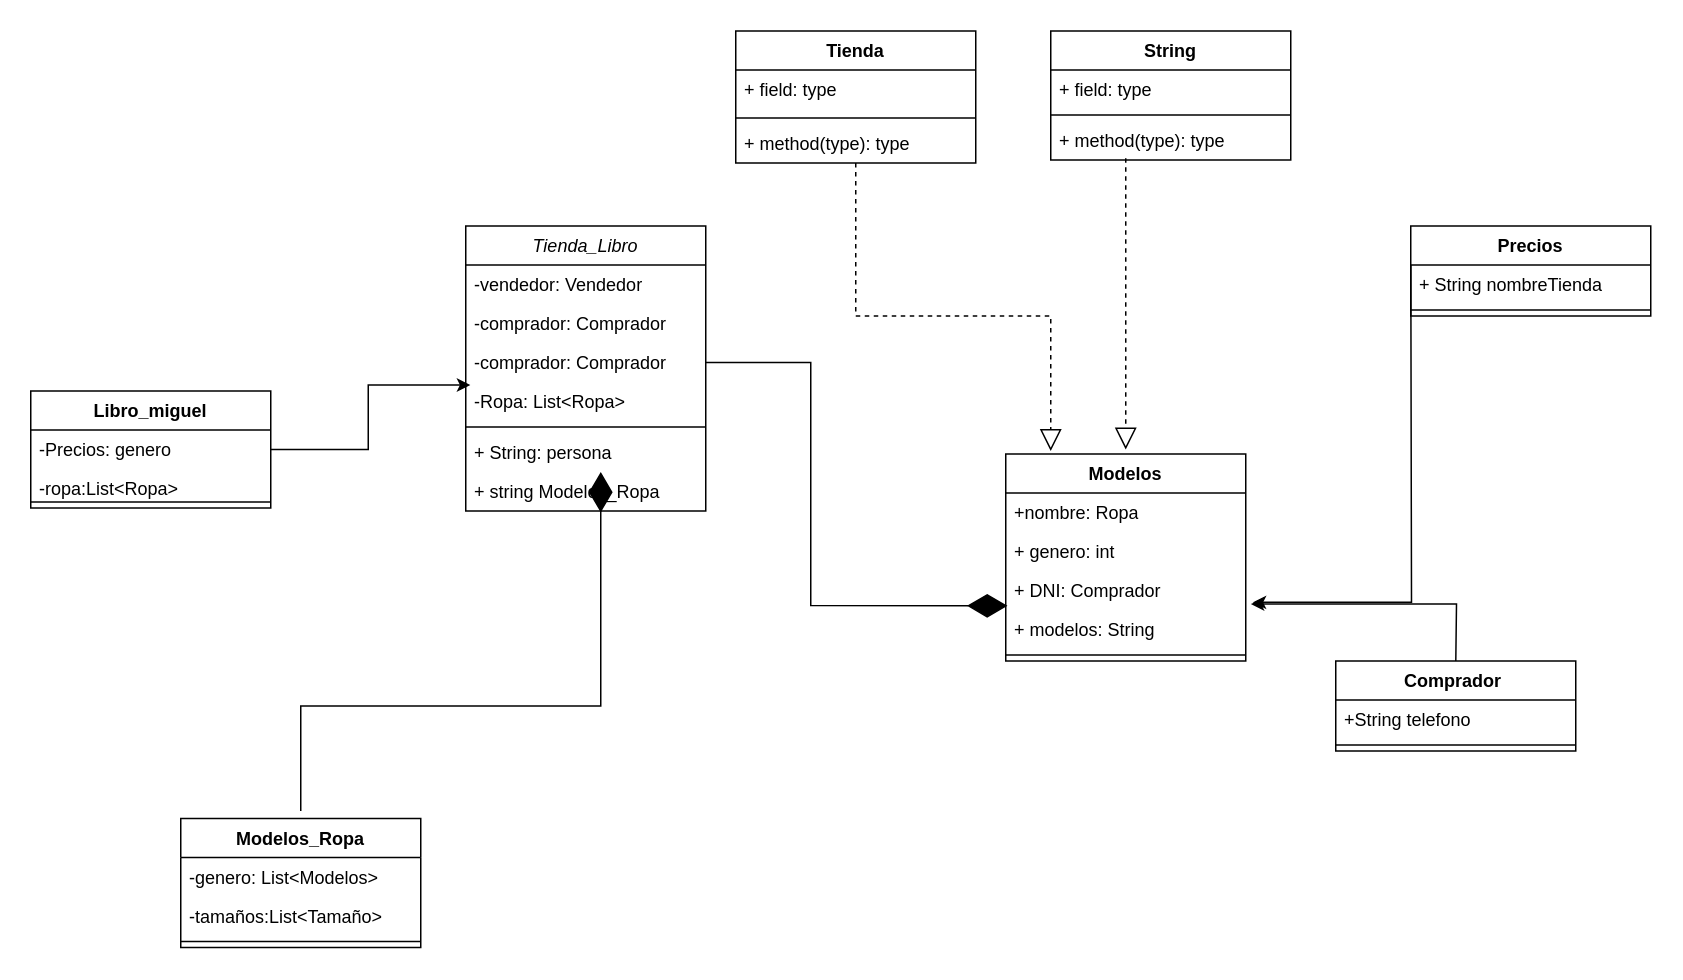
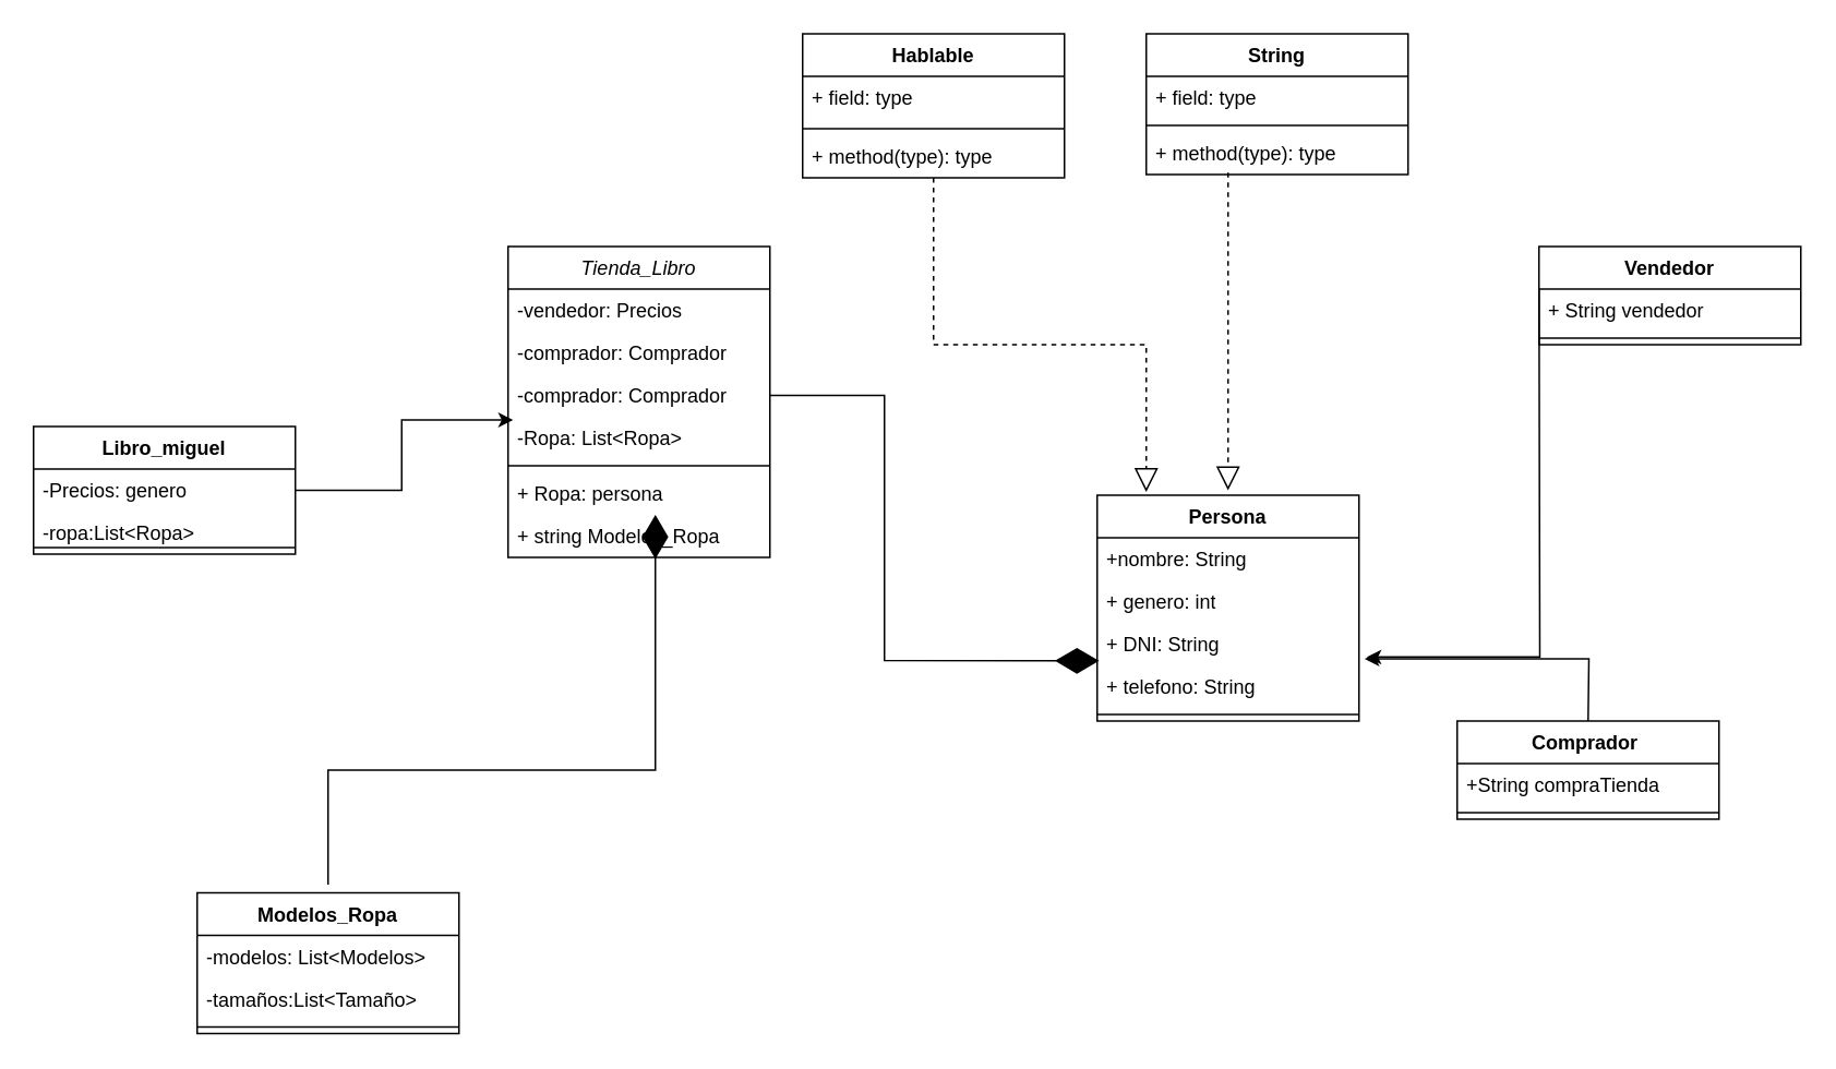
- <mxCell id="19" value="Tienda" style="swimlane;fontStyle=1;align=center;verticalAlign=top;childLayout=stackLayout;horizontal=1;startSize=26;horizontalStack=0;resizeParent=1;resizeParentMax=0;resizeLast=0;collapsible=1;marginBottom=0;whiteSpace=wrap;html=1;" vertex="1" parent="1"><mxGeometry x="490" y="20" width="160" height="88" as="geometry" /></mxCell>
+ <mxCell id="19" value="Hablable" style="swimlane;fontStyle=1;align=center;verticalAlign=top;childLayout=stackLayout;horizontal=1;startSize=26;horizontalStack=0;resizeParent=1;resizeParentMax=0;resizeLast=0;collapsible=1;marginBottom=0;whiteSpace=wrap;html=1;" vertex="1" parent="1"><mxGeometry x="490" y="20" width="160" height="88" as="geometry" /></mxCell>
- <mxCell id="36" value="Precios" style="swimlane;fontStyle=1;align=center;verticalAlign=top;childLayout=stackLayout;horizontal=1;startSize=26;horizontalStack=0;resizeParent=1;resizeParentMax=0;resizeLast=0;collapsible=1;marginBottom=0;whiteSpace=wrap;html=1;" vertex="1" parent="1"><mxGeometry x="940" y="150" width="160" height="60" as="geometry" /></mxCell>
+ <mxCell id="36" value="Vendedor" style="swimlane;fontStyle=1;align=center;verticalAlign=top;childLayout=stackLayout;horizontal=1;startSize=26;horizontalStack=0;resizeParent=1;resizeParentMax=0;resizeLast=0;collapsible=1;marginBottom=0;whiteSpace=wrap;html=1;" vertex="1" parent="1"><mxGeometry x="940" y="150" width="160" height="60" as="geometry" /></mxCell>
- <mxCell id="3" value="-vendedor: Vendedor" style="text;align=left;verticalAlign=top;spacingLeft=4;spacingRight=4;overflow=hidden;rotatable=0;points=[[0,0.5],[1,0.5]];portConstraint=eastwest;" parent="2" vertex="1"><mxGeometry y="26" width="160" height="26" as="geometry" /></mxCell>
+ <mxCell id="3" value="-vendedor: Precios" style="text;align=left;verticalAlign=top;spacingLeft=4;spacingRight=4;overflow=hidden;rotatable=0;points=[[0,0.5],[1,0.5]];portConstraint=eastwest;" parent="2" vertex="1"><mxGeometry y="26" width="160" height="26" as="geometry" /></mxCell>
- <mxCell id="37" value="+ String nombreTienda&amp;nbsp;" style="text;strokeColor=none;fillColor=none;align=left;verticalAlign=top;spacingLeft=4;spacingRight=4;overflow=hidden;rotatable=0;points=[[0,0.5],[1,0.5]];portConstraint=eastwest;whiteSpace=wrap;html=1;" vertex="1" parent="36"><mxGeometry y="26" width="160" height="26" as="geometry" /></mxCell>
+ <mxCell id="37" value="+ String vendedor&amp;nbsp;" style="text;strokeColor=none;fillColor=none;align=left;verticalAlign=top;spacingLeft=4;spacingRight=4;overflow=hidden;rotatable=0;points=[[0,0.5],[1,0.5]];portConstraint=eastwest;whiteSpace=wrap;html=1;" vertex="1" parent="36"><mxGeometry y="26" width="160" height="26" as="geometry" /></mxCell>
- <mxCell id="8" value="+ String: persona" style="text;align=left;verticalAlign=top;spacingLeft=4;spacingRight=4;overflow=hidden;rotatable=0;points=[[0,0.5],[1,0.5]];portConstraint=eastwest;" vertex="1" parent="2"><mxGeometry y="138" width="160" height="26" as="geometry" /></mxCell>
+ <mxCell id="8" value="+ Ropa: persona" style="text;align=left;verticalAlign=top;spacingLeft=4;spacingRight=4;overflow=hidden;rotatable=0;points=[[0,0.5],[1,0.5]];portConstraint=eastwest;" vertex="1" parent="2"><mxGeometry y="138" width="160" height="26" as="geometry" /></mxCell>
- <mxCell id="28" value="Modelos" style="swimlane;fontStyle=1;align=center;verticalAlign=top;childLayout=stackLayout;horizontal=1;startSize=26;horizontalStack=0;resizeParent=1;resizeParentMax=0;resizeLast=0;collapsible=1;marginBottom=0;whiteSpace=wrap;html=1;" vertex="1" parent="1"><mxGeometry x="670" y="302" width="160" height="138" as="geometry" /></mxCell>
+ <mxCell id="28" value="Persona" style="swimlane;fontStyle=1;align=center;verticalAlign=top;childLayout=stackLayout;horizontal=1;startSize=26;horizontalStack=0;resizeParent=1;resizeParentMax=0;resizeLast=0;collapsible=1;marginBottom=0;whiteSpace=wrap;html=1;" vertex="1" parent="1"><mxGeometry x="670" y="302" width="160" height="138" as="geometry" /></mxCell>
- <mxCell id="29" value="+nombre: Ropa" style="text;strokeColor=none;fillColor=none;align=left;verticalAlign=top;spacingLeft=4;spacingRight=4;overflow=hidden;rotatable=0;points=[[0,0.5],[1,0.5]];portConstraint=eastwest;whiteSpace=wrap;html=1;" vertex="1" parent="28"><mxGeometry y="26" width="160" height="26" as="geometry" /></mxCell>
+ <mxCell id="29" value="+nombre: String" style="text;strokeColor=none;fillColor=none;align=left;verticalAlign=top;spacingLeft=4;spacingRight=4;overflow=hidden;rotatable=0;points=[[0,0.5],[1,0.5]];portConstraint=eastwest;whiteSpace=wrap;html=1;" vertex="1" parent="28"><mxGeometry y="26" width="160" height="26" as="geometry" /></mxCell>
- <mxCell id="31" value="+ DNI: Comprador" style="text;strokeColor=none;fillColor=none;align=left;verticalAlign=top;spacingLeft=4;spacingRight=4;overflow=hidden;rotatable=0;points=[[0,0.5],[1,0.5]];portConstraint=eastwest;whiteSpace=wrap;html=1;" vertex="1" parent="28"><mxGeometry y="78" width="160" height="26" as="geometry" /></mxCell>
+ <mxCell id="31" value="+ DNI: String" style="text;strokeColor=none;fillColor=none;align=left;verticalAlign=top;spacingLeft=4;spacingRight=4;overflow=hidden;rotatable=0;points=[[0,0.5],[1,0.5]];portConstraint=eastwest;whiteSpace=wrap;html=1;" vertex="1" parent="28"><mxGeometry y="78" width="160" height="26" as="geometry" /></mxCell>
- <mxCell id="32" value="+ modelos: String&lt;br&gt;" style="text;strokeColor=none;fillColor=none;align=left;verticalAlign=top;spacingLeft=4;spacingRight=4;overflow=hidden;rotatable=0;points=[[0,0.5],[1,0.5]];portConstraint=eastwest;whiteSpace=wrap;html=1;" vertex="1" parent="28"><mxGeometry y="104" width="160" height="26" as="geometry" /></mxCell>
+ <mxCell id="32" value="+ telefono: String&lt;br&gt;" style="text;strokeColor=none;fillColor=none;align=left;verticalAlign=top;spacingLeft=4;spacingRight=4;overflow=hidden;rotatable=0;points=[[0,0.5],[1,0.5]];portConstraint=eastwest;whiteSpace=wrap;html=1;" vertex="1" parent="28"><mxGeometry y="104" width="160" height="26" as="geometry" /></mxCell>
- <mxCell id="40" value="+String telefono" style="text;strokeColor=none;fillColor=none;align=left;verticalAlign=top;spacingLeft=4;spacingRight=4;overflow=hidden;rotatable=0;points=[[0,0.5],[1,0.5]];portConstraint=eastwest;whiteSpace=wrap;html=1;" vertex="1" parent="39"><mxGeometry y="26" width="160" height="26" as="geometry" /></mxCell>
+ <mxCell id="40" value="+String compraTienda" style="text;strokeColor=none;fillColor=none;align=left;verticalAlign=top;spacingLeft=4;spacingRight=4;overflow=hidden;rotatable=0;points=[[0,0.5],[1,0.5]];portConstraint=eastwest;whiteSpace=wrap;html=1;" vertex="1" parent="39"><mxGeometry y="26" width="160" height="26" as="geometry" /></mxCell>
- <mxCell id="12" value="-genero: List&amp;lt;Modelos&amp;gt;" style="text;strokeColor=none;fillColor=none;align=left;verticalAlign=top;spacingLeft=4;spacingRight=4;overflow=hidden;rotatable=0;points=[[0,0.5],[1,0.5]];portConstraint=eastwest;whiteSpace=wrap;html=1;" vertex="1" parent="11"><mxGeometry y="26" width="160" height="26" as="geometry" /></mxCell>
+ <mxCell id="12" value="-modelos: List&amp;lt;Modelos&amp;gt;" style="text;strokeColor=none;fillColor=none;align=left;verticalAlign=top;spacingLeft=4;spacingRight=4;overflow=hidden;rotatable=0;points=[[0,0.5],[1,0.5]];portConstraint=eastwest;whiteSpace=wrap;html=1;" vertex="1" parent="11"><mxGeometry y="26" width="160" height="26" as="geometry" /></mxCell>
